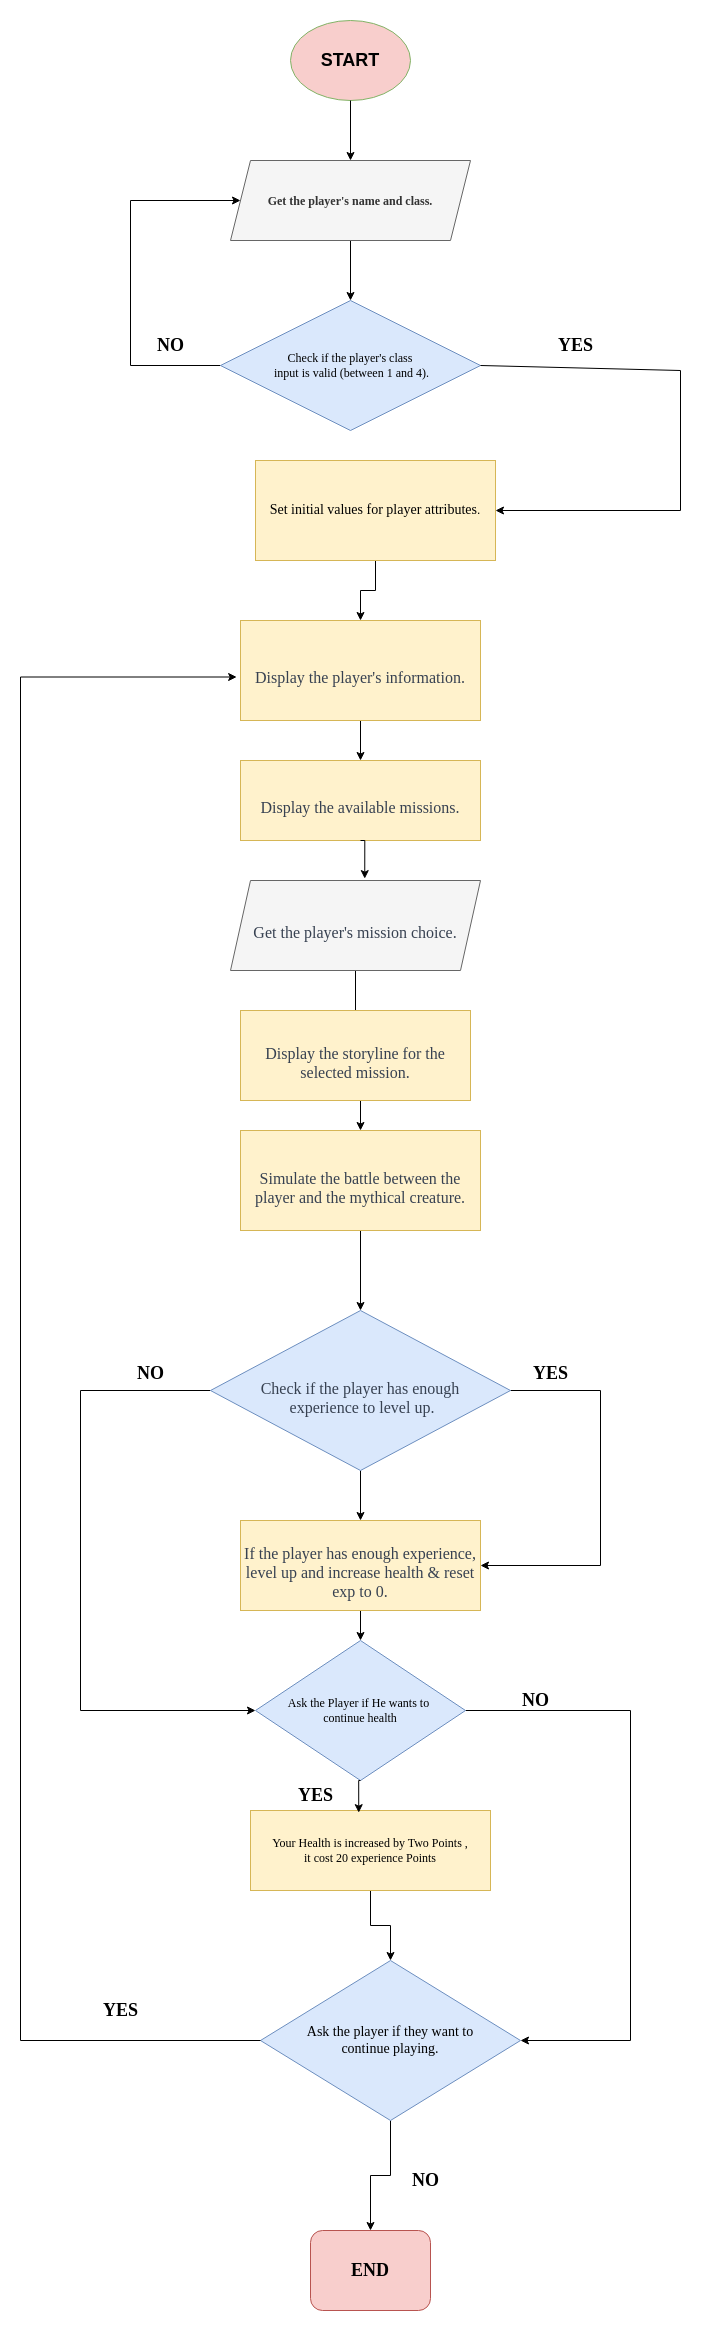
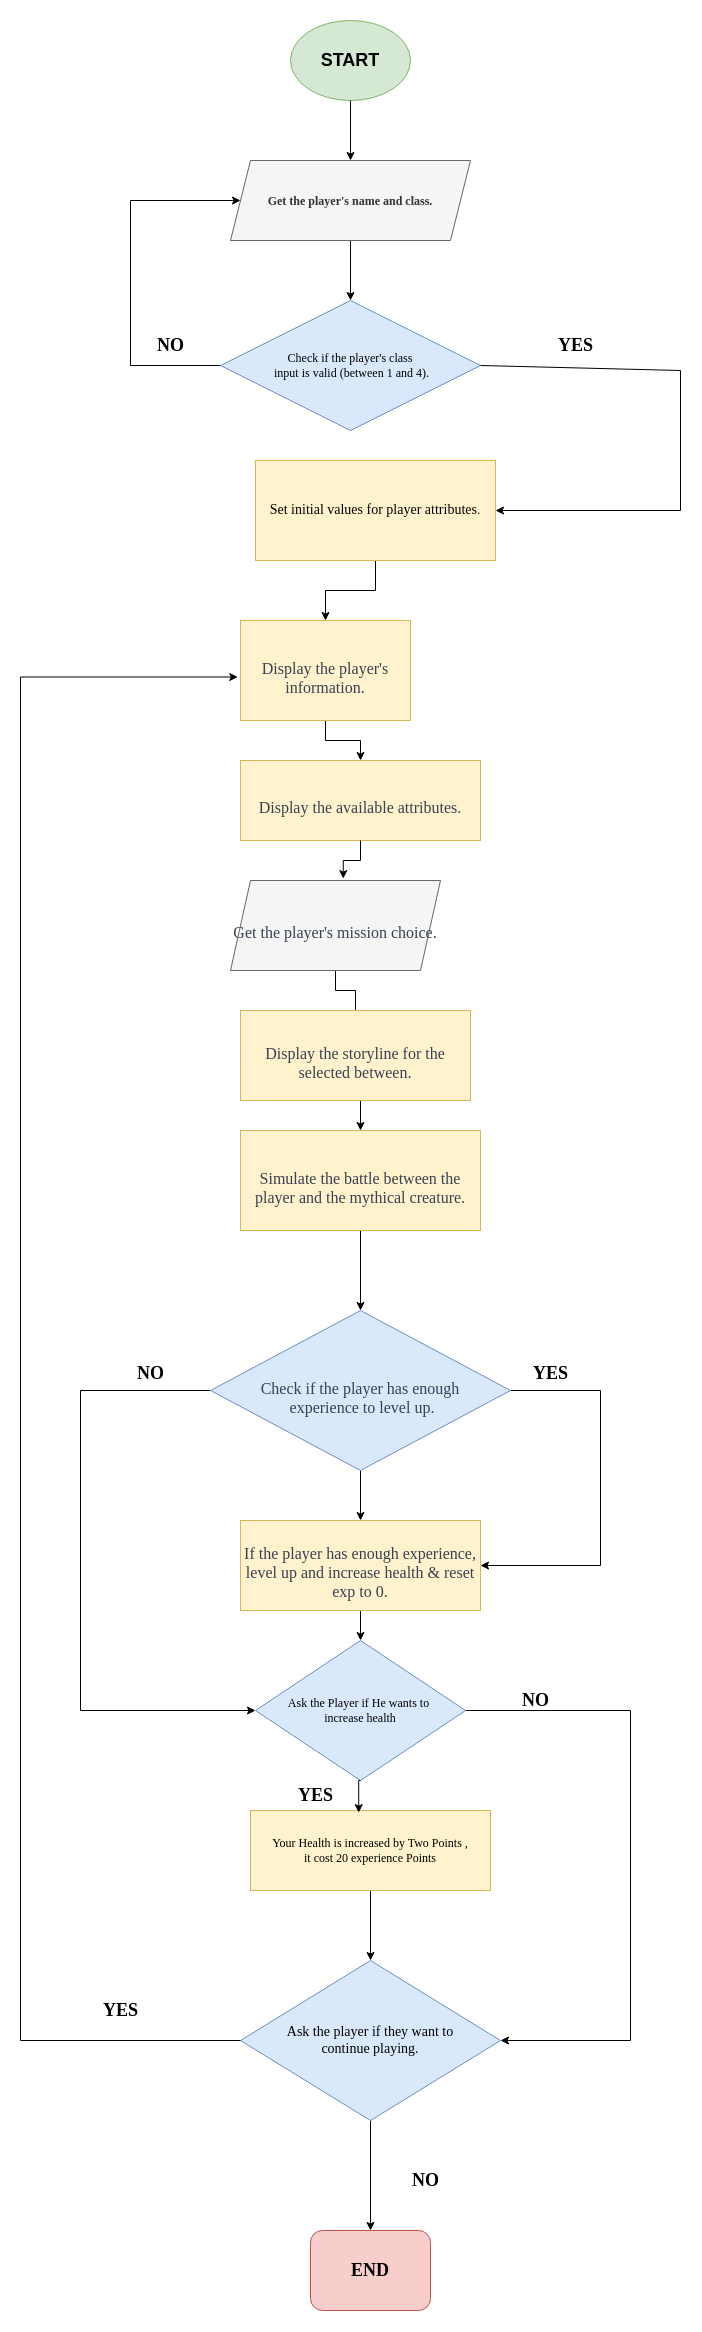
- <mxCell id="2" value="&lt;h2&gt;&lt;font style=&quot;font-size: 18px;&quot;&gt;START&lt;/font&gt;&lt;/h2&gt;" style="ellipse;whiteSpace=wrap;html=1;fillColor=#f8cecc;strokeColor=#82b366;" vertex="1" parent="1"><mxGeometry x="290" y="20" width="120" height="80" as="geometry" /></mxCell>
+ <mxCell id="2" value="&lt;h2&gt;&lt;font style=&quot;font-size: 18px;&quot;&gt;START&lt;/font&gt;&lt;/h2&gt;" style="ellipse;whiteSpace=wrap;html=1;fillColor=#d5e8d4;strokeColor=#82b366;" vertex="1" parent="1"><mxGeometry x="290" y="20" width="120" height="80" as="geometry" /></mxCell>
- <mxCell id="11" value="&lt;font face=&quot;Georgia&quot;&gt;&lt;br&gt;&lt;span style=&quot;color: rgb(55, 65, 81); font-size: 16px; font-style: normal; font-variant-ligatures: normal; font-variant-caps: normal; font-weight: 400; letter-spacing: normal; orphans: 2; text-align: left; text-indent: 0px; text-transform: none; widows: 2; word-spacing: 0px; -webkit-text-stroke-width: 0px; text-decoration-thickness: initial; text-decoration-style: initial; text-decoration-color: initial; float: none; display: inline !important;&quot;&gt; Display the player's information.&lt;/span&gt;&lt;br&gt;&lt;/font&gt;" style="rounded=0;whiteSpace=wrap;html=1;fillColor=#fff2cc;strokeColor=#d6b656;" vertex="1" parent="1"><mxGeometry x="240" y="620" width="240" height="100" as="geometry" /></mxCell>
+ <mxCell id="11" value="&lt;font face=&quot;Georgia&quot;&gt;&lt;br&gt;&lt;span style=&quot;color: rgb(55, 65, 81); font-size: 16px; font-style: normal; font-variant-ligatures: normal; font-variant-caps: normal; font-weight: 400; letter-spacing: normal; orphans: 2; text-align: left; text-indent: 0px; text-transform: none; widows: 2; word-spacing: 0px; -webkit-text-stroke-width: 0px; text-decoration-thickness: initial; text-decoration-style: initial; text-decoration-color: initial; float: none; display: inline !important;&quot;&gt; Display the player's information.&lt;/span&gt;&lt;br&gt;&lt;/font&gt;" style="rounded=0;whiteSpace=wrap;html=1;fillColor=#fff2cc;strokeColor=#d6b656;" vertex="1" parent="1"><mxGeometry x="240" y="620" width="170" height="100" as="geometry" /></mxCell>
- <mxCell id="32" value="&lt;font face=&quot;Georgia&quot;&gt;&lt;br&gt;&lt;span style=&quot;color: rgb(55, 65, 81); font-size: 16px; font-style: normal; font-variant-ligatures: normal; font-variant-caps: normal; font-weight: 400; letter-spacing: normal; orphans: 2; text-align: left; text-indent: 0px; text-transform: none; widows: 2; word-spacing: 0px; -webkit-text-stroke-width: 0px; text-decoration-thickness: initial; text-decoration-style: initial; text-decoration-color: initial; float: none; display: inline !important;&quot;&gt;Display the available missions.&lt;/span&gt;&lt;br&gt;&lt;/font&gt;" style="rounded=0;whiteSpace=wrap;html=1;fillColor=#fff2cc;strokeColor=#d6b656;" vertex="1" parent="1"><mxGeometry x="240" y="760" width="240" height="80" as="geometry" /></mxCell>
+ <mxCell id="32" value="&lt;font face=&quot;Georgia&quot;&gt;&lt;br&gt;&lt;span style=&quot;color: rgb(55, 65, 81); font-size: 16px; font-style: normal; font-variant-ligatures: normal; font-variant-caps: normal; font-weight: 400; letter-spacing: normal; orphans: 2; text-align: left; text-indent: 0px; text-transform: none; widows: 2; word-spacing: 0px; -webkit-text-stroke-width: 0px; text-decoration-thickness: initial; text-decoration-style: initial; text-decoration-color: initial; float: none; display: inline !important;&quot;&gt;Display the available attributes.&lt;/span&gt;&lt;br&gt;&lt;/font&gt;" style="rounded=0;whiteSpace=wrap;html=1;fillColor=#fff2cc;strokeColor=#d6b656;" vertex="1" parent="1"><mxGeometry x="240" y="760" width="240" height="80" as="geometry" /></mxCell>
- <mxCell id="13" value="&lt;font face=&quot;Georgia&quot;&gt;&lt;br&gt;&lt;span style=&quot;color: rgb(55, 65, 81); font-size: 16px; font-style: normal; font-variant-ligatures: normal; font-variant-caps: normal; font-weight: 400; letter-spacing: normal; orphans: 2; text-align: left; text-indent: 0px; text-transform: none; widows: 2; word-spacing: 0px; -webkit-text-stroke-width: 0px; text-decoration-thickness: initial; text-decoration-style: initial; text-decoration-color: initial; float: none; display: inline !important;&quot;&gt;Get the player's mission choice.&lt;/span&gt;&lt;br&gt;&lt;/font&gt;" style="shape=parallelogram;perimeter=parallelogramPerimeter;whiteSpace=wrap;html=1;fixedSize=1;fillColor=#f5f5f5;fontColor=#333333;strokeColor=#666666;" vertex="1" parent="1"><mxGeometry x="230" y="880" width="250" height="90" as="geometry" /></mxCell>
+ <mxCell id="13" value="&lt;font face=&quot;Georgia&quot;&gt;&lt;br&gt;&lt;span style=&quot;color: rgb(55, 65, 81); font-size: 16px; font-style: normal; font-variant-ligatures: normal; font-variant-caps: normal; font-weight: 400; letter-spacing: normal; orphans: 2; text-align: left; text-indent: 0px; text-transform: none; widows: 2; word-spacing: 0px; -webkit-text-stroke-width: 0px; text-decoration-thickness: initial; text-decoration-style: initial; text-decoration-color: initial; float: none; display: inline !important;&quot;&gt;Get the player's mission choice.&lt;/span&gt;&lt;br&gt;&lt;/font&gt;" style="shape=parallelogram;perimeter=parallelogramPerimeter;whiteSpace=wrap;html=1;fixedSize=1;fillColor=#f5f5f5;fontColor=#333333;strokeColor=#666666;" vertex="1" parent="1"><mxGeometry x="230" y="880" width="210" height="90" as="geometry" /></mxCell>
- <mxCell id="15" value="&lt;font face=&quot;Georgia&quot;&gt;&lt;br&gt;&lt;span style=&quot;color: rgb(55, 65, 81); font-size: 16px; font-style: normal; font-variant-ligatures: normal; font-variant-caps: normal; font-weight: 400; letter-spacing: normal; orphans: 2; text-align: left; text-indent: 0px; text-transform: none; widows: 2; word-spacing: 0px; -webkit-text-stroke-width: 0px; text-decoration-thickness: initial; text-decoration-style: initial; text-decoration-color: initial; float: none; display: inline !important;&quot;&gt;Display the storyline for the selected mission.&lt;/span&gt;&lt;br&gt;&lt;/font&gt;" style="rounded=0;whiteSpace=wrap;html=1;fillColor=#fff2cc;strokeColor=#d6b656;" vertex="1" parent="1"><mxGeometry x="240" y="1010" width="230" height="90" as="geometry" /></mxCell>
+ <mxCell id="15" value="&lt;font face=&quot;Georgia&quot;&gt;&lt;br&gt;&lt;span style=&quot;color: rgb(55, 65, 81); font-size: 16px; font-style: normal; font-variant-ligatures: normal; font-variant-caps: normal; font-weight: 400; letter-spacing: normal; orphans: 2; text-align: left; text-indent: 0px; text-transform: none; widows: 2; word-spacing: 0px; -webkit-text-stroke-width: 0px; text-decoration-thickness: initial; text-decoration-style: initial; text-decoration-color: initial; float: none; display: inline !important;&quot;&gt;Display the storyline for the selected between.&lt;/span&gt;&lt;br&gt;&lt;/font&gt;" style="rounded=0;whiteSpace=wrap;html=1;fillColor=#fff2cc;strokeColor=#d6b656;" vertex="1" parent="1"><mxGeometry x="240" y="1010" width="230" height="90" as="geometry" /></mxCell>
- <mxCell id="39" value="&lt;font face=&quot;Georgia&quot;&gt;Ask the Player if He wants to&amp;nbsp;&lt;br&gt;continue health&lt;/font&gt;" style="rhombus;whiteSpace=wrap;html=1;fillColor=#dae8fc;strokeColor=#6c8ebf;" vertex="1" parent="1"><mxGeometry x="255" y="1640" width="210" height="140" as="geometry" /></mxCell>
+ <mxCell id="39" value="&lt;font face=&quot;Georgia&quot;&gt;Ask the Player if He wants to&amp;nbsp;&lt;br&gt;increase health&lt;/font&gt;" style="rhombus;whiteSpace=wrap;html=1;fillColor=#dae8fc;strokeColor=#6c8ebf;" vertex="1" parent="1"><mxGeometry x="255" y="1640" width="210" height="140" as="geometry" /></mxCell>
- <mxCell id="25" value="&lt;font style=&quot;font-size: 14px;&quot; face=&quot;Georgia&quot;&gt;Ask the player if they want to &lt;br&gt;continue playing.&lt;/font&gt;" style="rhombus;whiteSpace=wrap;html=1;fillColor=#dae8fc;strokeColor=#6c8ebf;" vertex="1" parent="1"><mxGeometry x="260" y="1960" width="260" height="160" as="geometry" /></mxCell>
+ <mxCell id="25" value="&lt;font style=&quot;font-size: 14px;&quot; face=&quot;Georgia&quot;&gt;Ask the player if they want to &lt;br&gt;continue playing.&lt;/font&gt;" style="rhombus;whiteSpace=wrap;html=1;fillColor=#dae8fc;strokeColor=#6c8ebf;" vertex="1" parent="1"><mxGeometry x="240" y="1960" width="260" height="160" as="geometry" /></mxCell>
